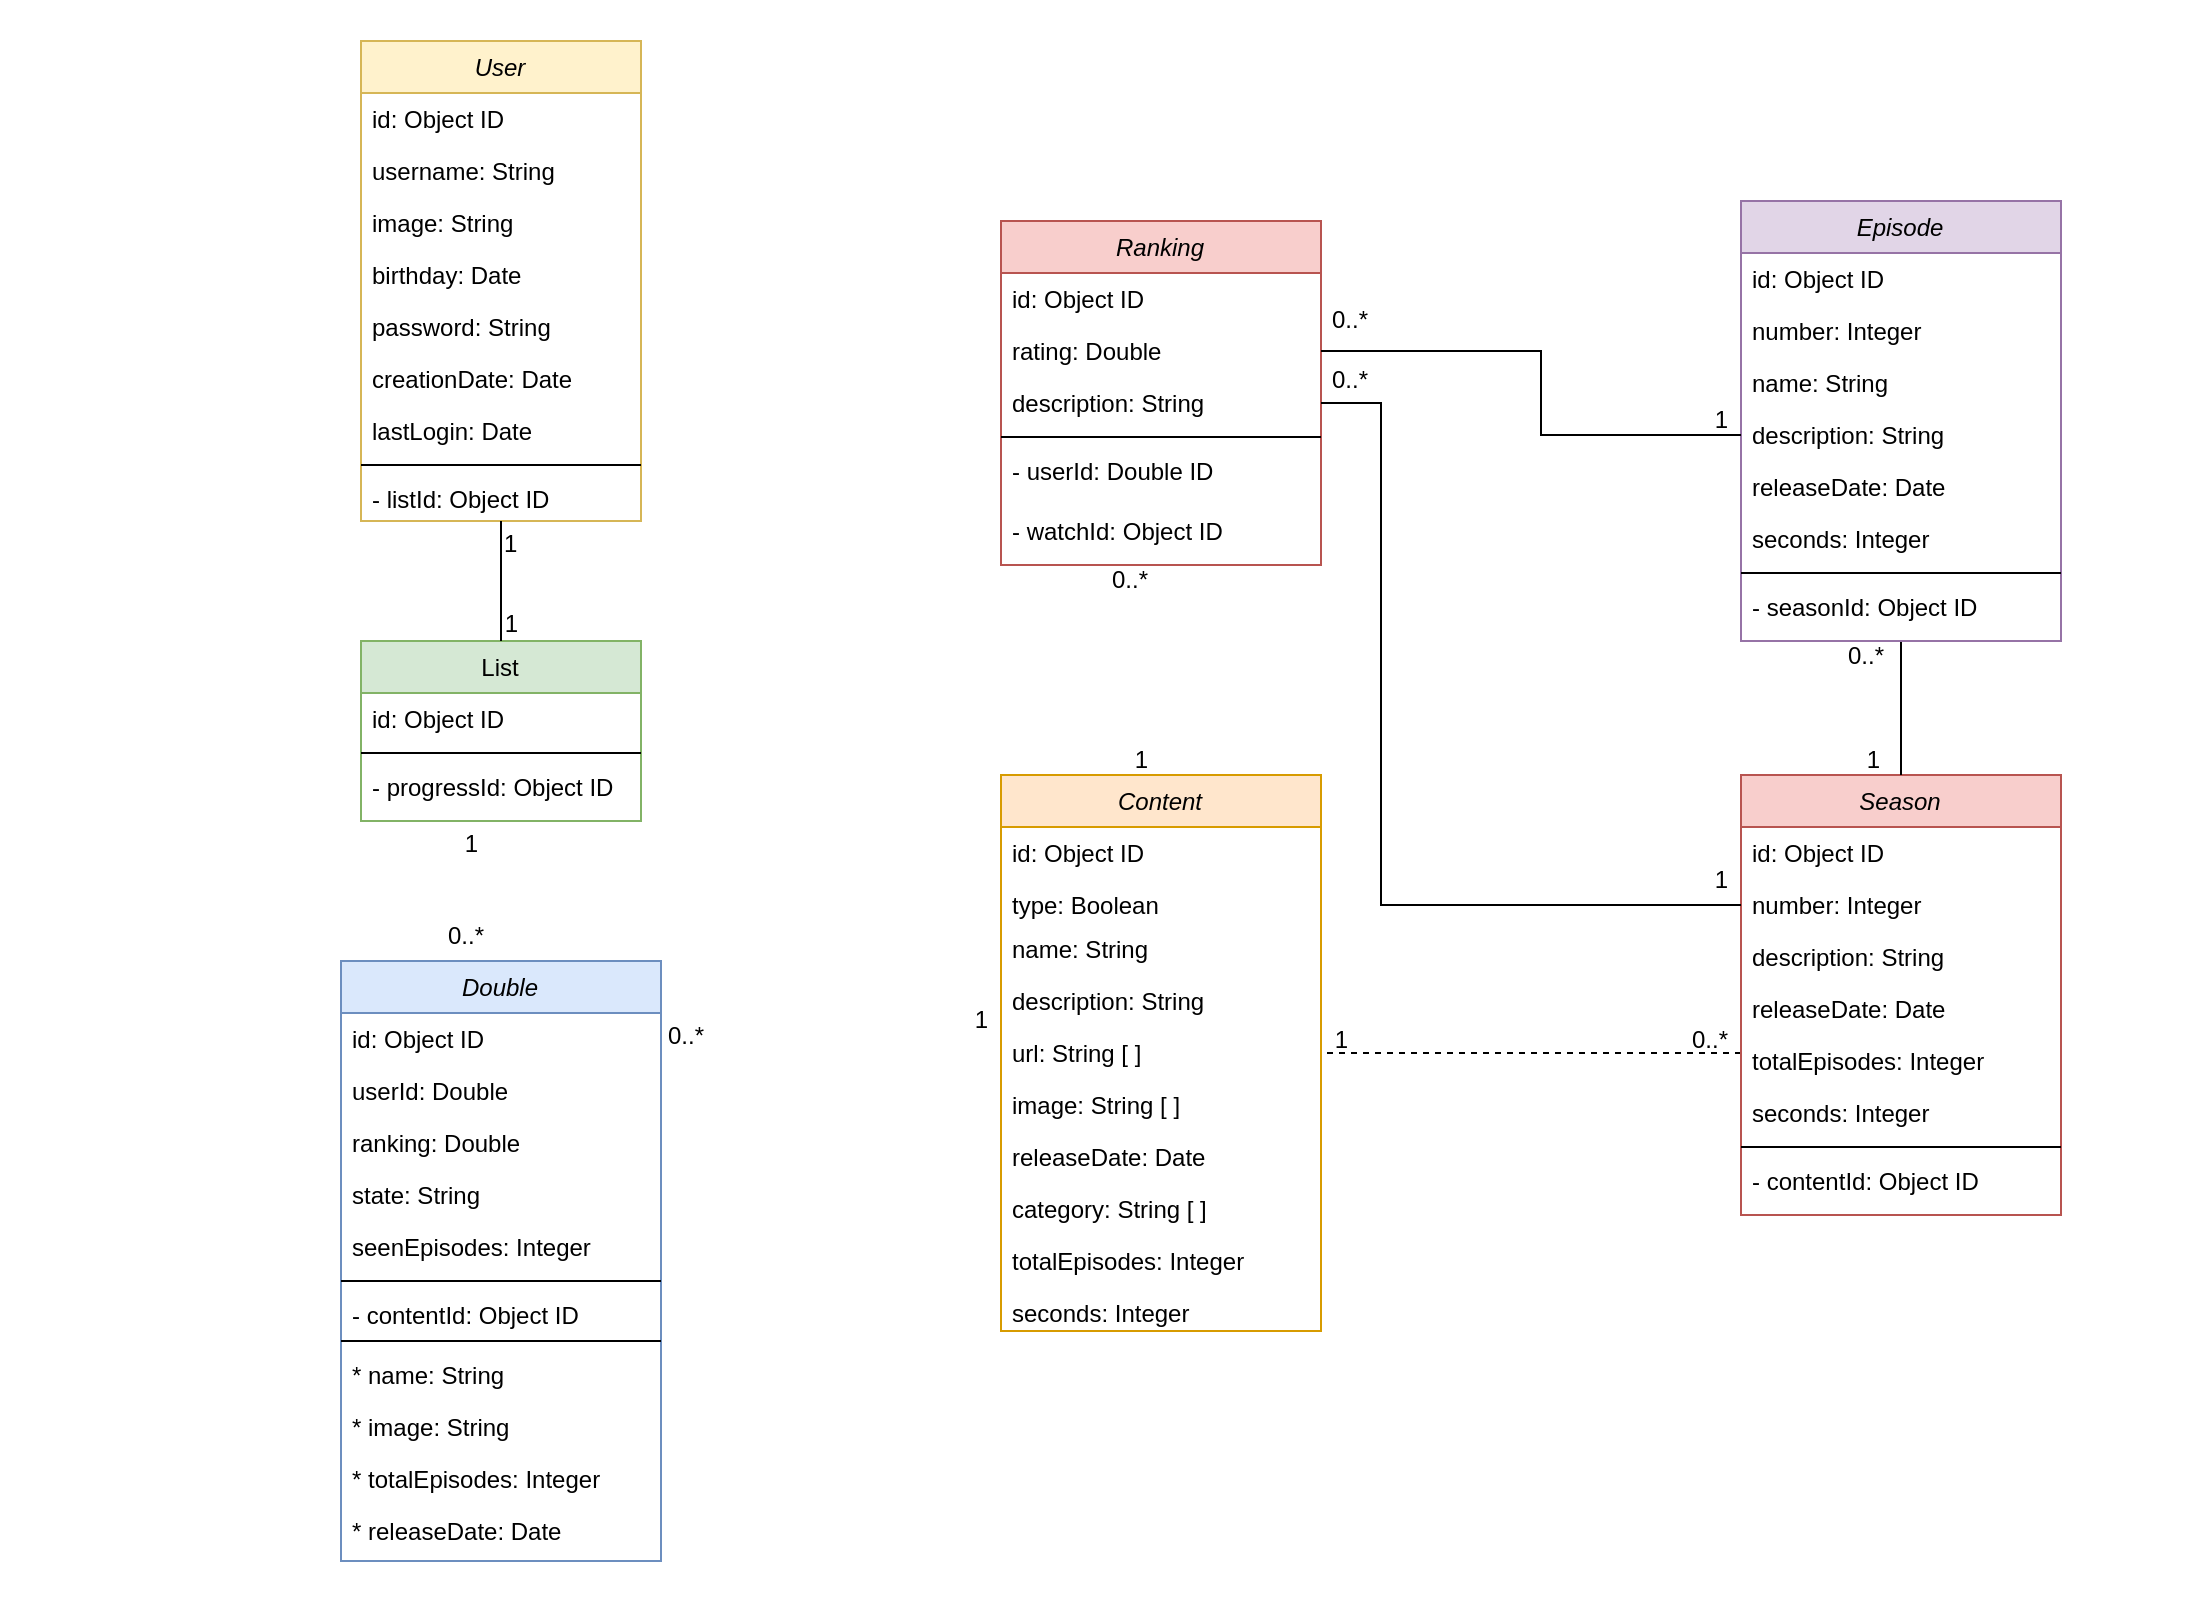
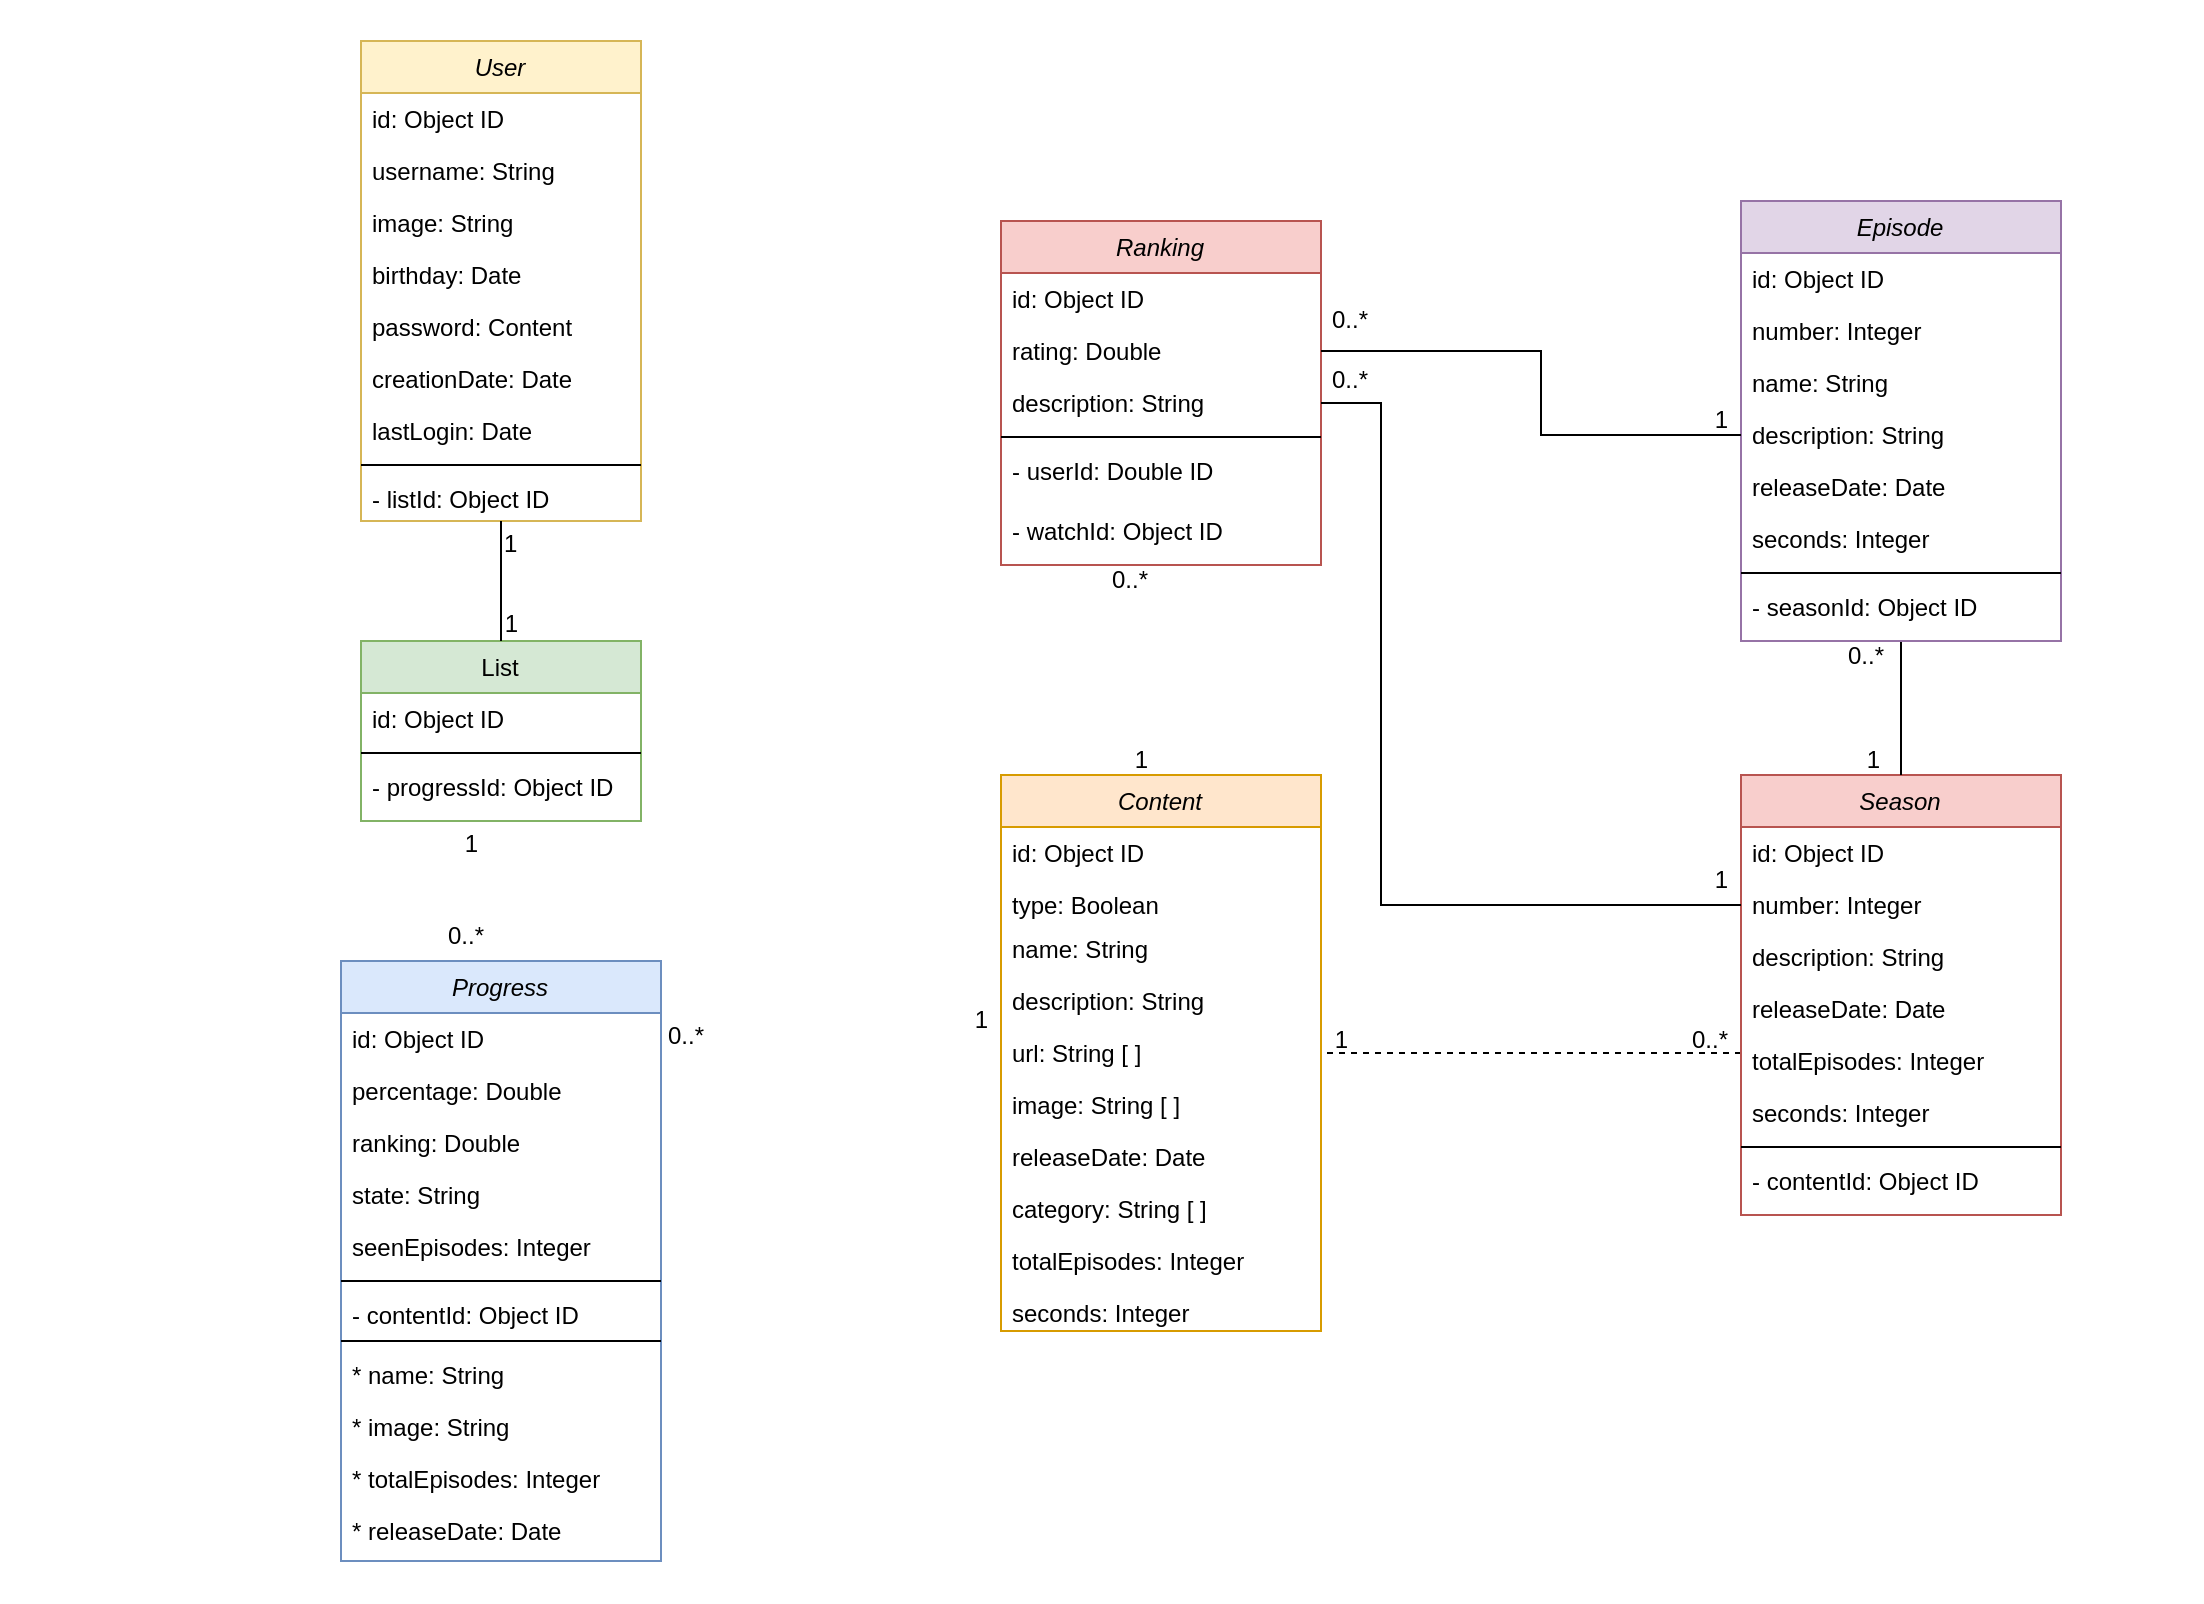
- <mxCell id="20" value="password: String " style="text;align=left;verticalAlign=top;spacingLeft=4;spacingRight=4;overflow=hidden;rotatable=0;points=[[0,0.5],[1,0.5]];portConstraint=eastwest;rounded=0;shadow=0;html=0;" parent="15" vertex="1"><mxGeometry y="130" width="140" height="26" as="geometry" /></mxCell>
+ <mxCell id="20" value="password: Content " style="text;align=left;verticalAlign=top;spacingLeft=4;spacingRight=4;overflow=hidden;rotatable=0;points=[[0,0.5],[1,0.5]];portConstraint=eastwest;rounded=0;shadow=0;html=0;" parent="15" vertex="1"><mxGeometry y="130" width="140" height="26" as="geometry" /></mxCell>
- <mxCell id="2" value="Double" style="swimlane;fontStyle=2;align=center;verticalAlign=top;childLayout=stackLayout;horizontal=1;startSize=26;horizontalStack=0;resizeParent=1;resizeLast=0;collapsible=1;marginBottom=0;rounded=0;shadow=0;strokeWidth=1;fillColor=#dae8fc;strokeColor=#6c8ebf;" parent="1" vertex="1"><mxGeometry x="170" y="480" width="160" height="300" as="geometry"><mxRectangle x="230" y="140" width="160" height="26" as="alternateBounds" /></mxGeometry></mxCell>
+ <mxCell id="2" value="Progress" style="swimlane;fontStyle=2;align=center;verticalAlign=top;childLayout=stackLayout;horizontal=1;startSize=26;horizontalStack=0;resizeParent=1;resizeLast=0;collapsible=1;marginBottom=0;rounded=0;shadow=0;strokeWidth=1;fillColor=#dae8fc;strokeColor=#6c8ebf;" parent="1" vertex="1"><mxGeometry x="170" y="480" width="160" height="300" as="geometry"><mxRectangle x="230" y="140" width="160" height="26" as="alternateBounds" /></mxGeometry></mxCell>
- <mxCell id="4" value="userId: Double" style="text;align=left;verticalAlign=top;spacingLeft=4;spacingRight=4;overflow=hidden;rotatable=0;points=[[0,0.5],[1,0.5]];portConstraint=eastwest;rounded=0;shadow=0;html=0;" parent="2" vertex="1"><mxGeometry y="52" width="160" height="26" as="geometry" /></mxCell>
+ <mxCell id="4" value="percentage: Double" style="text;align=left;verticalAlign=top;spacingLeft=4;spacingRight=4;overflow=hidden;rotatable=0;points=[[0,0.5],[1,0.5]];portConstraint=eastwest;rounded=0;shadow=0;html=0;" parent="2" vertex="1"><mxGeometry y="52" width="160" height="26" as="geometry" /></mxCell>
